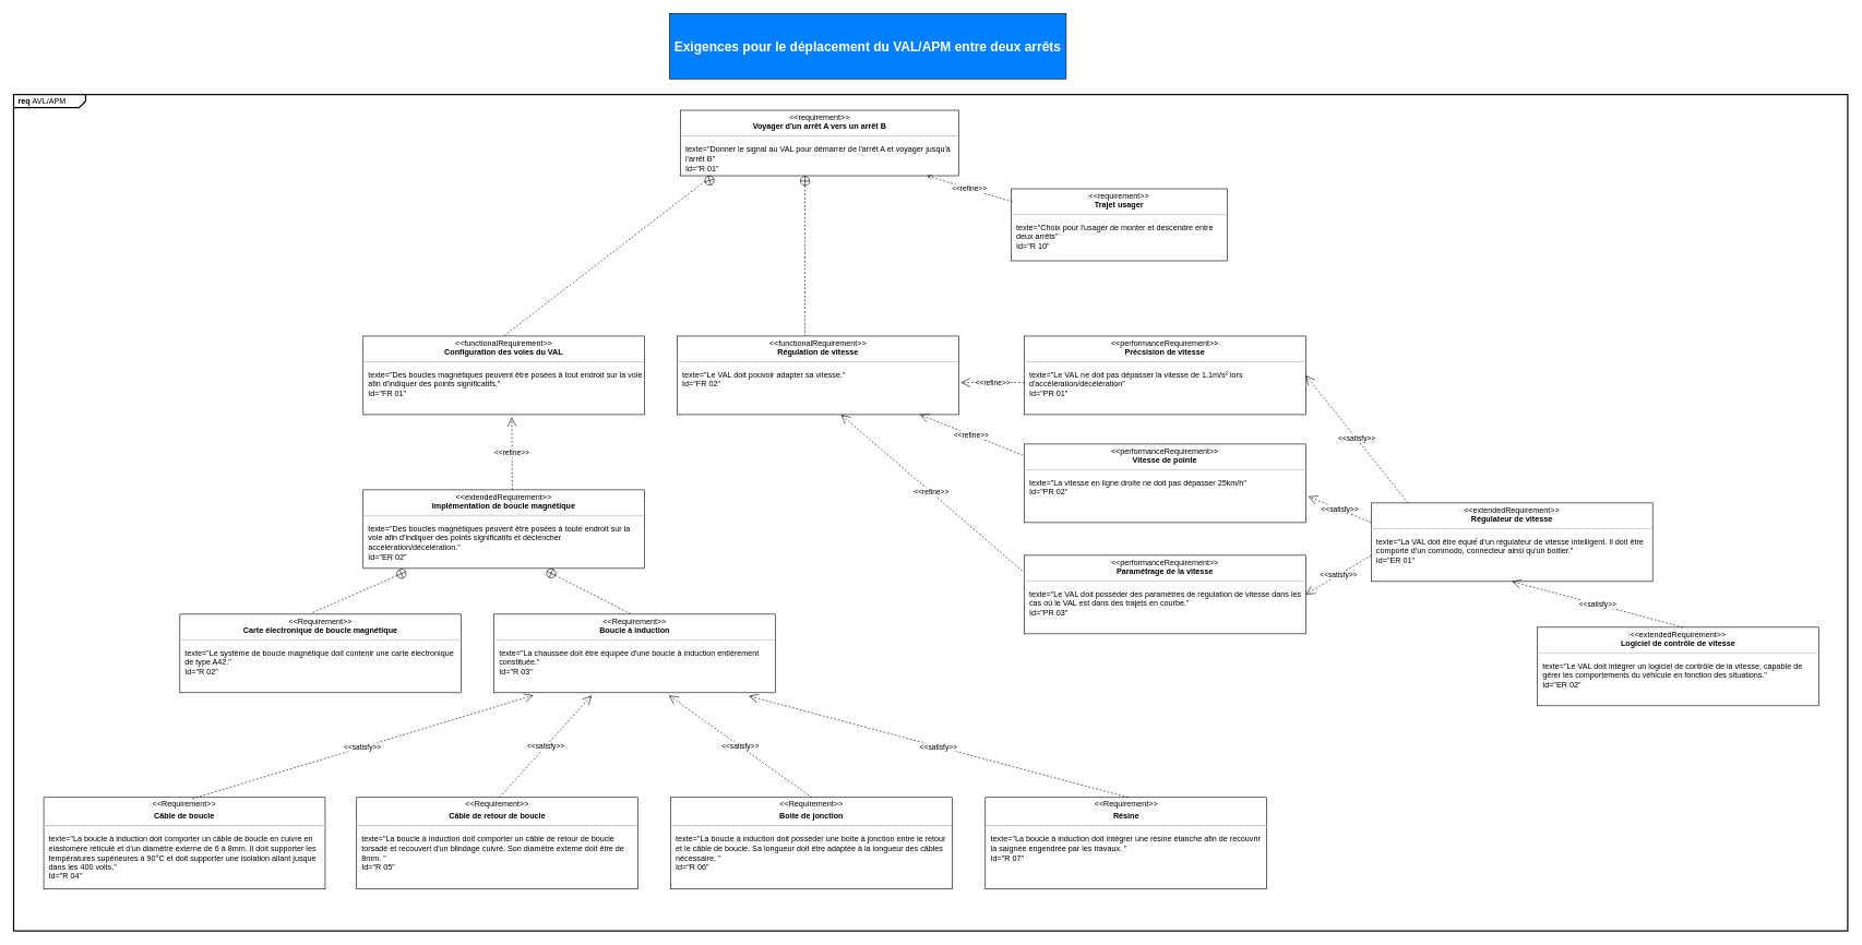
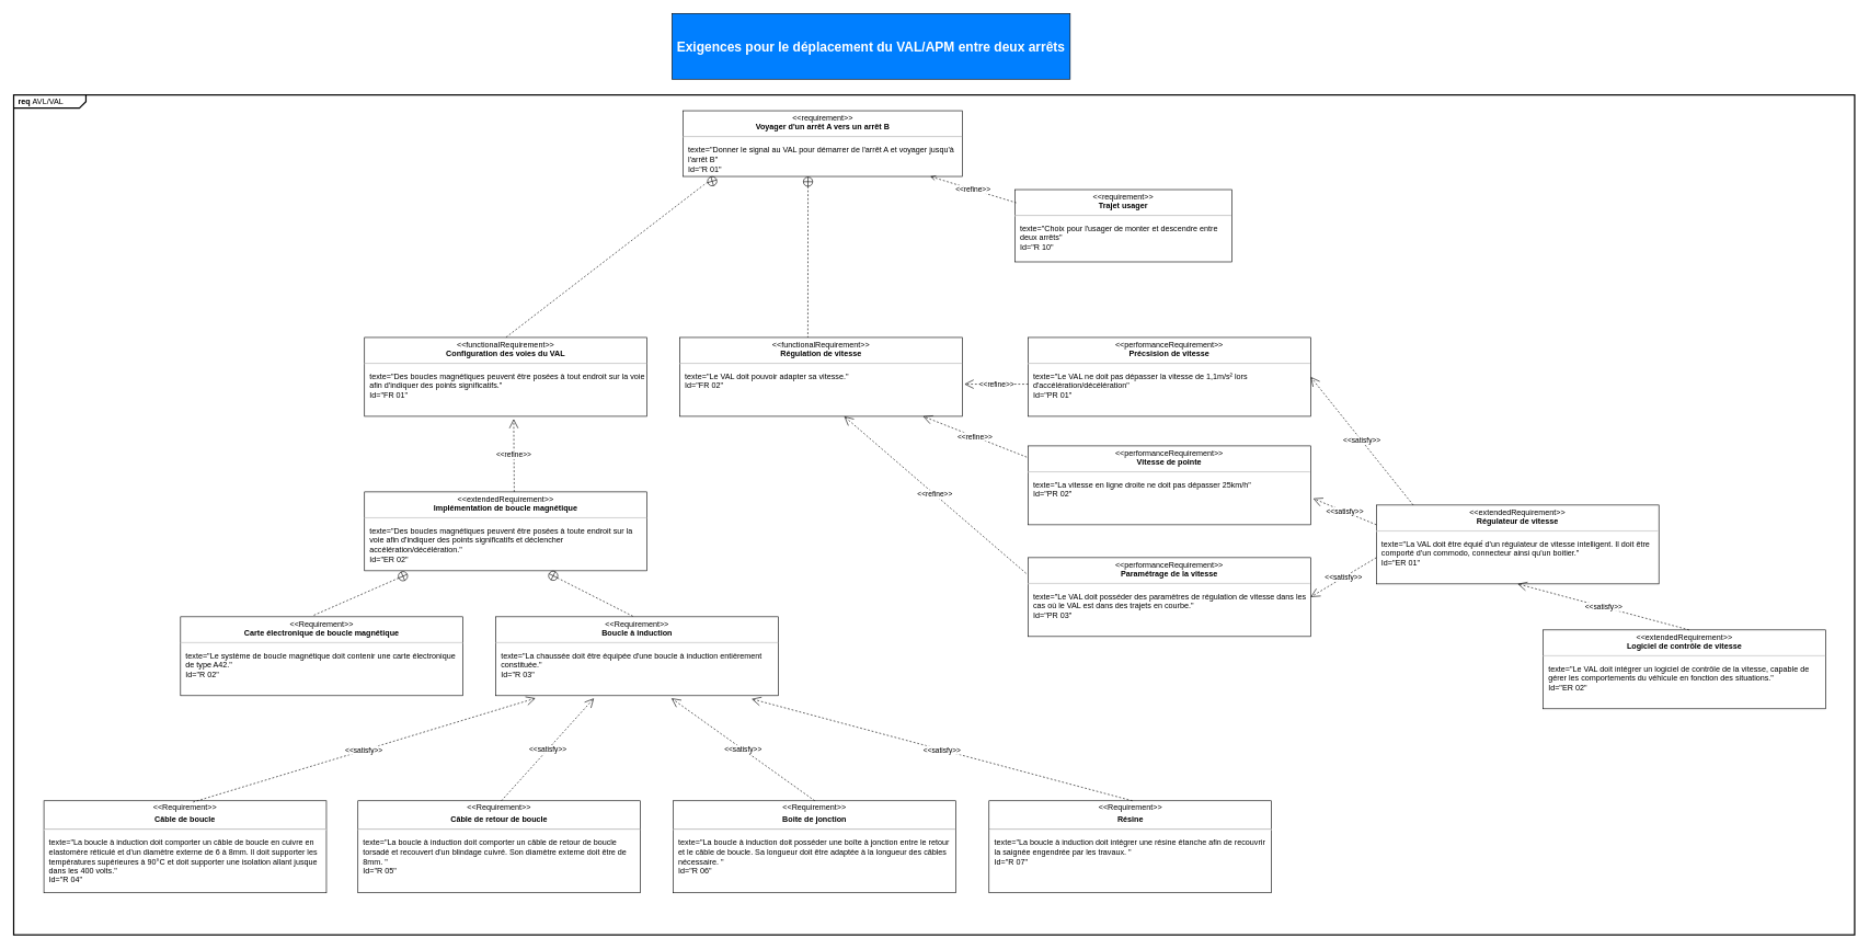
- <mxCell id="2" value="&lt;p style=&quot;margin: 0px ; margin-top: 4px ; margin-left: 7px ; text-align: left&quot;&gt;&lt;b&gt;req&lt;/b&gt;&amp;nbsp;AVL/APM&lt;/p&gt;" style="html=1;shape=mxgraph.sysml.package;overflow=fill;labelX=110;strokeWidth=2;align=center;" vertex="1" parent="1"><mxGeometry x="20" y="144" width="2802" height="1278" as="geometry" /></mxCell>
+ <mxCell id="2" value="&lt;p style=&quot;margin: 0px ; margin-top: 4px ; margin-left: 7px ; text-align: left&quot;&gt;&lt;b&gt;req&lt;/b&gt;&amp;nbsp;AVL/VAL&lt;/p&gt;" style="html=1;shape=mxgraph.sysml.package;overflow=fill;labelX=110;strokeWidth=2;align=center;" vertex="1" parent="1"><mxGeometry x="20" y="144" width="2802" height="1278" as="geometry" /></mxCell>
